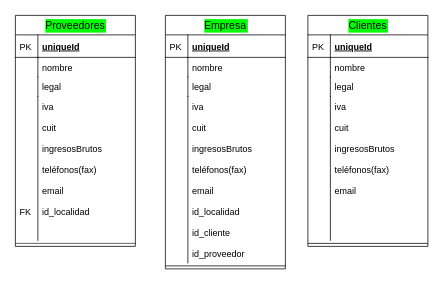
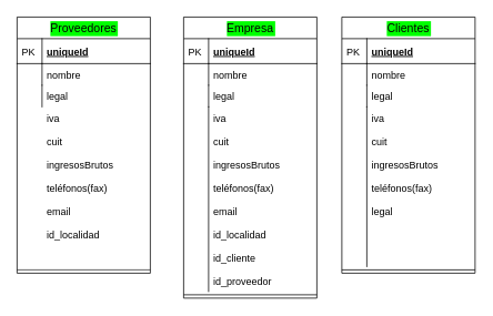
- <mxCell id="29" value="iva&#10;&#10;cuit&#10;&#10;ingresosBrutos&#10;&#10;teléfonos(fax)&#10;&#10;email" style="shape=partialRectangle;top=0;left=0;right=0;bottom=0;align=left;verticalAlign=top;fillColor=none;spacingLeft=34;spacingRight=4;overflow=hidden;rotatable=0;points=[[0,0.5],[1,0.5]];portConstraint=eastwest;dropTarget=0;fontSize=12;" vertex="1" parent="22"><mxGeometry y="108" width="160" height="192" as="geometry" /></mxCell>
+ <mxCell id="29" value="iva&#10;&#10;cuit&#10;&#10;ingresosBrutos&#10;&#10;teléfonos(fax)&#10;&#10;legal" style="shape=partialRectangle;top=0;left=0;right=0;bottom=0;align=left;verticalAlign=top;fillColor=none;spacingLeft=34;spacingRight=4;overflow=hidden;rotatable=0;points=[[0,0.5],[1,0.5]];portConstraint=eastwest;dropTarget=0;fontSize=12;" vertex="1" parent="22"><mxGeometry y="108" width="160" height="192" as="geometry" /></mxCell>
- <mxCell id="10" value="&#10;&#10;&#10;&#10;&#10;&#10;&#10;&#10;&#10;&#10;FK" style="shape=partialRectangle;top=0;left=0;bottom=0;fillColor=none;align=left;verticalAlign=top;spacingLeft=4;spacingRight=4;overflow=hidden;rotatable=0;points=[];portConstraint=eastwest;part=1;fontSize=12;" parent="9" vertex="1" connectable="0"><mxGeometry width="30" height="192" as="geometry" /></mxCell>
